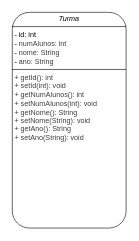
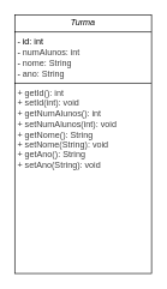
- <mxCell id="2" value="&lt;p style=&quot;margin:0px;margin-top:4px;text-align:center;&quot;&gt;&lt;i&gt;Turma&lt;/i&gt;&lt;/p&gt;&lt;hr size=&quot;1&quot; style=&quot;border-style:solid;&quot;&gt;&lt;p style=&quot;margin:0px;margin-left:4px;&quot;&gt;- id: int&lt;/p&gt;&lt;p style=&quot;margin:0px;margin-left:4px;&quot;&gt;-&amp;nbsp;&lt;span style=&quot;color: rgb(63, 63, 63); background-color: transparent;&quot;&gt;numAlunos:&amp;nbsp;&lt;/span&gt;&lt;span style=&quot;color: rgb(63, 63, 63); background-color: transparent;&quot;&gt;int&lt;/span&gt;&lt;/p&gt;&lt;p style=&quot;margin:0px;margin-left:4px;&quot;&gt;-&amp;nbsp;&lt;span style=&quot;color: rgb(63, 63, 63); background-color: transparent;&quot;&gt;nome:&amp;nbsp;&lt;/span&gt;&lt;span style=&quot;color: rgb(63, 63, 63); background-color: transparent;&quot;&gt;String&lt;/span&gt;&lt;/p&gt;&lt;p style=&quot;margin:0px;margin-left:4px;&quot;&gt;-&amp;nbsp;&lt;span style=&quot;color: rgb(63, 63, 63); background-color: transparent;&quot;&gt;ano:&amp;nbsp;&lt;/span&gt;&lt;span style=&quot;color: rgb(63, 63, 63); background-color: transparent;&quot;&gt;String&lt;/span&gt;&lt;/p&gt;&lt;hr size=&quot;1&quot; style=&quot;border-style:solid;&quot;&gt;&lt;p style=&quot;scrollbar-color: rgb(226, 226, 226) rgb(251, 251, 251); margin: 0px 0px 0px 4px; color: rgb(63, 63, 63);&quot;&gt;+ getId(): int&lt;/p&gt;&lt;p style=&quot;scrollbar-color: rgb(226, 226, 226) rgb(251, 251, 251); margin: 0px 0px 0px 4px; color: rgb(63, 63, 63);&quot;&gt;+ setId(int): void&amp;nbsp;&lt;/p&gt;&lt;p style=&quot;scrollbar-color: rgb(226, 226, 226) rgb(251, 251, 251); margin: 0px 0px 0px 4px; color: rgb(63, 63, 63);&quot;&gt;+ getNumAlunos(): int&lt;/p&gt;&lt;p style=&quot;scrollbar-color: rgb(226, 226, 226) rgb(251, 251, 251); margin: 0px 0px 0px 4px; color: rgb(63, 63, 63);&quot;&gt;+ setNumAlunos(int): void&lt;/p&gt;&lt;p style=&quot;scrollbar-color: rgb(226, 226, 226) rgb(251, 251, 251); margin: 0px 0px 0px 4px; color: rgb(63, 63, 63);&quot;&gt;+ getNome(): String&lt;/p&gt;&lt;p style=&quot;scrollbar-color: rgb(226, 226, 226) rgb(251, 251, 251); margin: 0px 0px 0px 4px; color: rgb(63, 63, 63);&quot;&gt;+ setNome(String): void&lt;/p&gt;&lt;p style=&quot;scrollbar-color: rgb(226, 226, 226) rgb(251, 251, 251); margin: 0px 0px 0px 4px; color: rgb(63, 63, 63);&quot;&gt;+ getAno(): String&lt;/p&gt;&lt;p style=&quot;scrollbar-color: rgb(226, 226, 226) rgb(251, 251, 251); margin: 0px 0px 0px 4px; color: rgb(63, 63, 63);&quot;&gt;+ setAno(String): void&lt;/p&gt;&lt;div&gt;&lt;br&gt;&lt;/div&gt;" style="verticalAlign=top;align=left;overflow=fill;html=1;whiteSpace=wrap;rounded=1;" vertex="1" parent="1"><mxGeometry x="20" y="20" width="190" height="360" as="geometry" /></mxCell>
+ <mxCell id="2" value="&lt;p style=&quot;margin:0px;margin-top:4px;text-align:center;&quot;&gt;&lt;i&gt;Turma&lt;/i&gt;&lt;/p&gt;&lt;hr size=&quot;1&quot; style=&quot;border-style:solid;&quot;&gt;&lt;p style=&quot;margin:0px;margin-left:4px;&quot;&gt;- id: int&lt;/p&gt;&lt;p style=&quot;margin:0px;margin-left:4px;&quot;&gt;-&amp;nbsp;&lt;span style=&quot;color: rgb(63, 63, 63); background-color: transparent;&quot;&gt;numAlunos:&amp;nbsp;&lt;/span&gt;&lt;span style=&quot;color: rgb(63, 63, 63); background-color: transparent;&quot;&gt;int&lt;/span&gt;&lt;/p&gt;&lt;p style=&quot;margin:0px;margin-left:4px;&quot;&gt;-&amp;nbsp;&lt;span style=&quot;color: rgb(63, 63, 63); background-color: transparent;&quot;&gt;nome:&amp;nbsp;&lt;/span&gt;&lt;span style=&quot;color: rgb(63, 63, 63); background-color: transparent;&quot;&gt;String&lt;/span&gt;&lt;/p&gt;&lt;p style=&quot;margin:0px;margin-left:4px;&quot;&gt;-&amp;nbsp;&lt;span style=&quot;color: rgb(63, 63, 63); background-color: transparent;&quot;&gt;ano:&amp;nbsp;&lt;/span&gt;&lt;span style=&quot;color: rgb(63, 63, 63); background-color: transparent;&quot;&gt;String&lt;/span&gt;&lt;/p&gt;&lt;hr size=&quot;1&quot; style=&quot;border-style:solid;&quot;&gt;&lt;p style=&quot;scrollbar-color: rgb(226, 226, 226) rgb(251, 251, 251); margin: 0px 0px 0px 4px; color: rgb(63, 63, 63);&quot;&gt;+ getId(): int&lt;/p&gt;&lt;p style=&quot;scrollbar-color: rgb(226, 226, 226) rgb(251, 251, 251); margin: 0px 0px 0px 4px; color: rgb(63, 63, 63);&quot;&gt;+ setId(int): void&amp;nbsp;&lt;/p&gt;&lt;p style=&quot;scrollbar-color: rgb(226, 226, 226) rgb(251, 251, 251); margin: 0px 0px 0px 4px; color: rgb(63, 63, 63);&quot;&gt;+ getNumAlunos(): int&lt;/p&gt;&lt;p style=&quot;scrollbar-color: rgb(226, 226, 226) rgb(251, 251, 251); margin: 0px 0px 0px 4px; color: rgb(63, 63, 63);&quot;&gt;+ setNumAlunos(int): void&lt;/p&gt;&lt;p style=&quot;scrollbar-color: rgb(226, 226, 226) rgb(251, 251, 251); margin: 0px 0px 0px 4px; color: rgb(63, 63, 63);&quot;&gt;+ getNome(): String&lt;/p&gt;&lt;p style=&quot;scrollbar-color: rgb(226, 226, 226) rgb(251, 251, 251); margin: 0px 0px 0px 4px; color: rgb(63, 63, 63);&quot;&gt;+ setNome(String): void&lt;/p&gt;&lt;p style=&quot;scrollbar-color: rgb(226, 226, 226) rgb(251, 251, 251); margin: 0px 0px 0px 4px; color: rgb(63, 63, 63);&quot;&gt;+ getAno(): String&lt;/p&gt;&lt;p style=&quot;scrollbar-color: rgb(226, 226, 226) rgb(251, 251, 251); margin: 0px 0px 0px 4px; color: rgb(63, 63, 63);&quot;&gt;+ setAno(String): void&lt;/p&gt;&lt;div&gt;&lt;br&gt;&lt;/div&gt;" style="verticalAlign=top;align=left;overflow=fill;html=1;whiteSpace=wrap;" vertex="1" parent="1"><mxGeometry x="20" y="20" width="190" height="360" as="geometry" /></mxCell>
